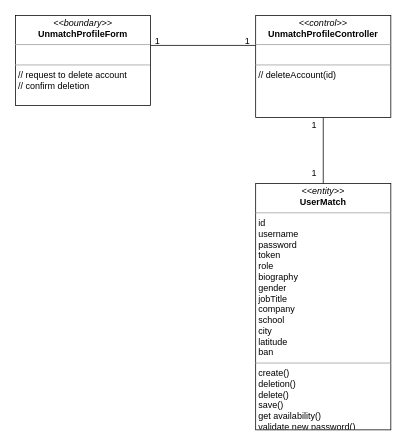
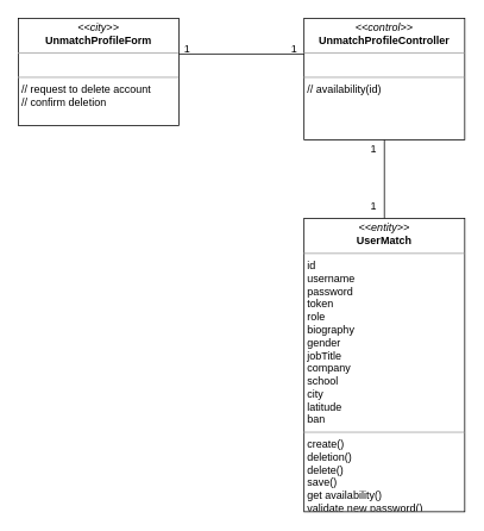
- <mxCell id="3" value="&lt;p style=&quot;margin: 0px ; margin-top: 4px ; text-align: center&quot;&gt;&lt;i&gt;&amp;lt;&amp;lt;control&amp;gt;&amp;gt;&lt;/i&gt;&lt;br&gt;&lt;b&gt;UnmatchProfileController&lt;/b&gt;&lt;/p&gt;&lt;hr size=&quot;1&quot;&gt;&lt;p style=&quot;margin: 0px ; margin-left: 4px&quot;&gt;&lt;font style=&quot;font-size: 6px&quot;&gt;&lt;br&gt;&lt;/font&gt;&lt;/p&gt;&lt;hr size=&quot;1&quot;&gt;&lt;p style=&quot;margin: 0px ; margin-left: 4px&quot;&gt;// deleteAccount(id)&lt;/p&gt;" style="verticalAlign=top;align=left;overflow=fill;fontSize=12;fontFamily=Helvetica;html=1;fillColor=#ffffff;" parent="1" vertex="1"><mxGeometry x="340" y="20" width="180" height="136" as="geometry" /></mxCell>
+ <mxCell id="3" value="&lt;p style=&quot;margin: 0px ; margin-top: 4px ; text-align: center&quot;&gt;&lt;i&gt;&amp;lt;&amp;lt;control&amp;gt;&amp;gt;&lt;/i&gt;&lt;br&gt;&lt;b&gt;UnmatchProfileController&lt;/b&gt;&lt;/p&gt;&lt;hr size=&quot;1&quot;&gt;&lt;p style=&quot;margin: 0px ; margin-left: 4px&quot;&gt;&lt;font style=&quot;font-size: 6px&quot;&gt;&lt;br&gt;&lt;/font&gt;&lt;/p&gt;&lt;hr size=&quot;1&quot;&gt;&lt;p style=&quot;margin: 0px ; margin-left: 4px&quot;&gt;// availability(id)&lt;/p&gt;" style="verticalAlign=top;align=left;overflow=fill;fontSize=12;fontFamily=Helvetica;html=1;fillColor=#ffffff;" parent="1" vertex="1"><mxGeometry x="340" y="20" width="180" height="136" as="geometry" /></mxCell>
- <mxCell id="2" value="&lt;p style=&quot;margin: 0px ; margin-top: 4px ; text-align: center&quot;&gt;&lt;i&gt;&amp;lt;&amp;lt;boundary&amp;gt;&amp;gt;&lt;/i&gt;&lt;br&gt;&lt;b&gt;UnmatchProfileForm&lt;/b&gt;&lt;/p&gt;&lt;hr size=&quot;1&quot;&gt;&lt;p style=&quot;margin: 0px ; margin-left: 4px&quot;&gt;&lt;font style=&quot;font-size: 6px&quot;&gt;&lt;br&gt;&lt;/font&gt;&lt;/p&gt;&lt;hr size=&quot;1&quot;&gt;&lt;p style=&quot;margin: 0px ; margin-left: 4px&quot;&gt;// request to delete account&lt;/p&gt;&lt;p style=&quot;margin: 0px ; margin-left: 4px&quot;&gt;// confirm deletion&lt;/p&gt;" style="verticalAlign=top;align=left;overflow=fill;fontSize=12;fontFamily=Helvetica;html=1;fillColor=#ffffff;" parent="1" vertex="1"><mxGeometry x="20" y="20" width="180" height="120" as="geometry" /></mxCell>
+ <mxCell id="2" value="&lt;p style=&quot;margin: 0px ; margin-top: 4px ; text-align: center&quot;&gt;&lt;i&gt;&amp;lt;&amp;lt;city&amp;gt;&amp;gt;&lt;/i&gt;&lt;br&gt;&lt;b&gt;UnmatchProfileForm&lt;/b&gt;&lt;/p&gt;&lt;hr size=&quot;1&quot;&gt;&lt;p style=&quot;margin: 0px ; margin-left: 4px&quot;&gt;&lt;font style=&quot;font-size: 6px&quot;&gt;&lt;br&gt;&lt;/font&gt;&lt;/p&gt;&lt;hr size=&quot;1&quot;&gt;&lt;p style=&quot;margin: 0px ; margin-left: 4px&quot;&gt;// request to delete account&lt;/p&gt;&lt;p style=&quot;margin: 0px ; margin-left: 4px&quot;&gt;// confirm deletion&lt;/p&gt;" style="verticalAlign=top;align=left;overflow=fill;fontSize=12;fontFamily=Helvetica;html=1;fillColor=#ffffff;" parent="1" vertex="1"><mxGeometry x="20" y="20" width="180" height="120" as="geometry" /></mxCell>
